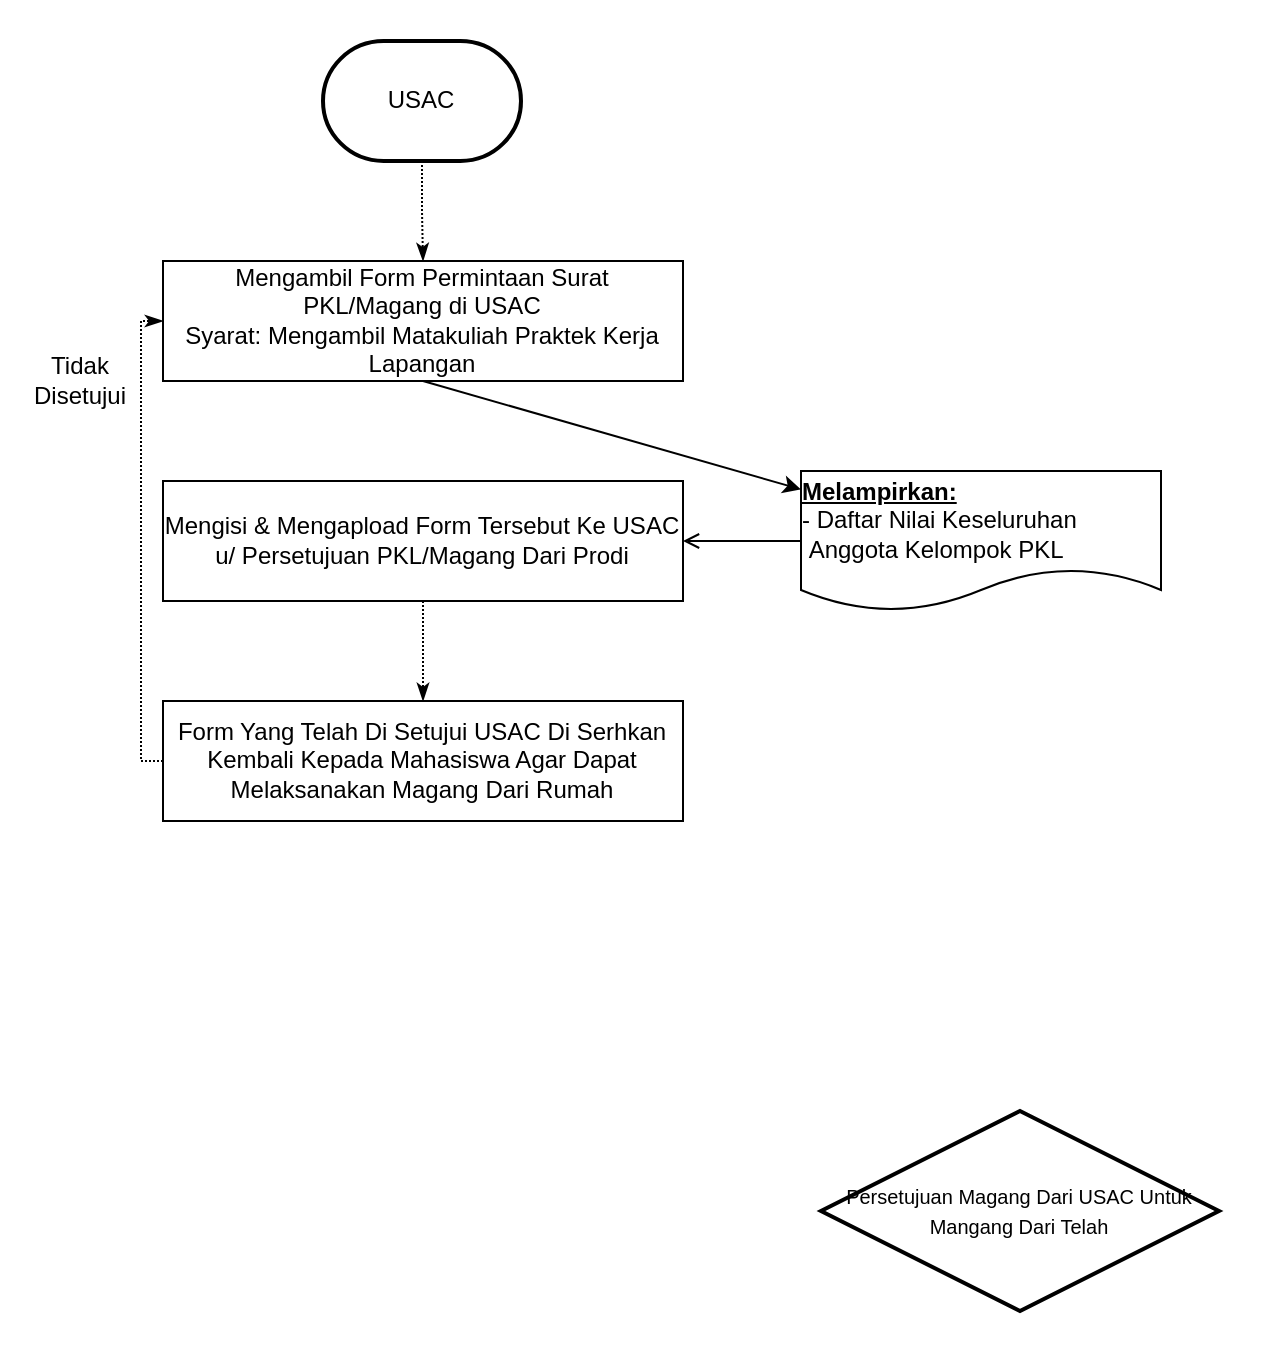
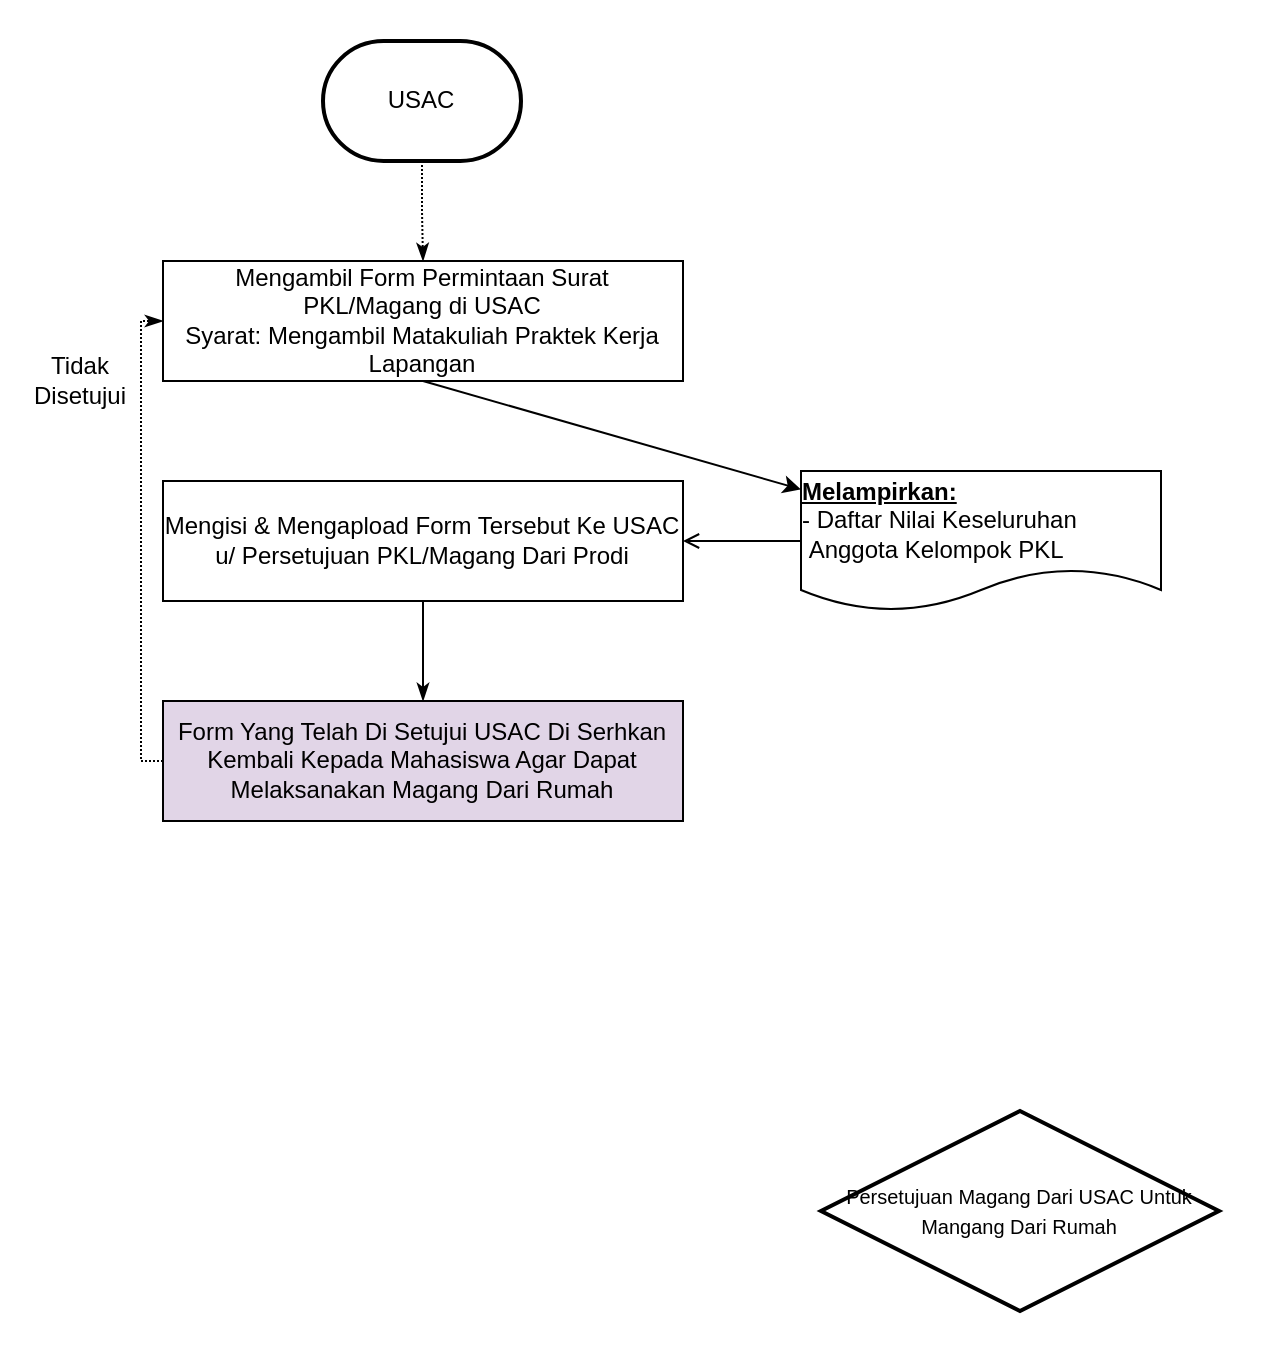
- <mxCell id="3" value="" style="edgeStyle=elbowEdgeStyle;rounded=0;orthogonalLoop=1;jettySize=auto;elbow=vertical;html=1;dashed=1;dashPattern=1 1;endArrow=classicThin;endFill=1;strokeColor=#000000;" edge="1" parent="1" source="4" target="12"><mxGeometry relative="1" as="geometry" /></mxCell>
+ <mxCell id="3" value="" style="edgeStyle=elbowEdgeStyle;rounded=0;orthogonalLoop=1;jettySize=auto;elbow=vertical;html=1;dashed=0;dashPattern=1 1;endArrow=classicThin;endFill=1;strokeColor=#000000;" edge="1" parent="1" source="4" target="12"><mxGeometry relative="1" as="geometry" /></mxCell>
- <mxCell id="12" value="Form Yang Telah Di Setujui USAC Di Serhkan Kembali Kepada Mahasiswa Agar Dapat Melaksanakan Magang Dari Rumah" style="rounded=0;whiteSpace=wrap;html=1;" vertex="1" parent="1"><mxGeometry x="81" y="350" width="260" height="60" as="geometry" /></mxCell>
+ <mxCell id="12" value="Form Yang Telah Di Setujui USAC Di Serhkan Kembali Kepada Mahasiswa Agar Dapat Melaksanakan Magang Dari Rumah" style="rounded=0;whiteSpace=wrap;html=1;fillColor=#e1d5e7;" vertex="1" parent="1"><mxGeometry x="81" y="350" width="260" height="60" as="geometry" /></mxCell>
- <mxCell id="10" value="&lt;font style=&quot;font-size: 10px&quot;&gt;Persetujuan Magang Dari USAC Untuk Mangang Dari Telah&lt;/font&gt;" style="strokeWidth=2;html=1;shape=mxgraph.flowchart.decision;whiteSpace=wrap;" vertex="1" parent="1"><mxGeometry x="410" y="555" width="199" height="100" as="geometry" /></mxCell>
+ <mxCell id="10" value="&lt;font style=&quot;font-size: 10px&quot;&gt;Persetujuan Magang Dari USAC Untuk Mangang Dari Rumah&lt;/font&gt;" style="strokeWidth=2;html=1;shape=mxgraph.flowchart.decision;whiteSpace=wrap;" vertex="1" parent="1"><mxGeometry x="410" y="555" width="199" height="100" as="geometry" /></mxCell>
